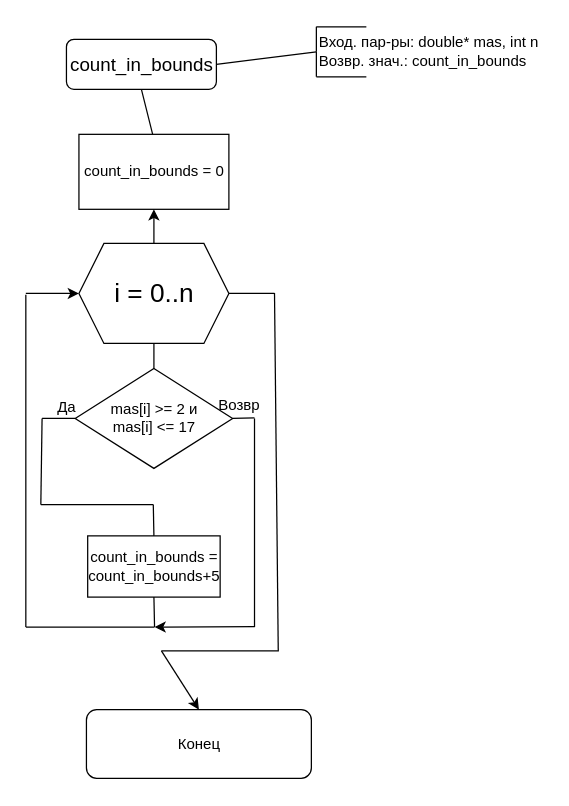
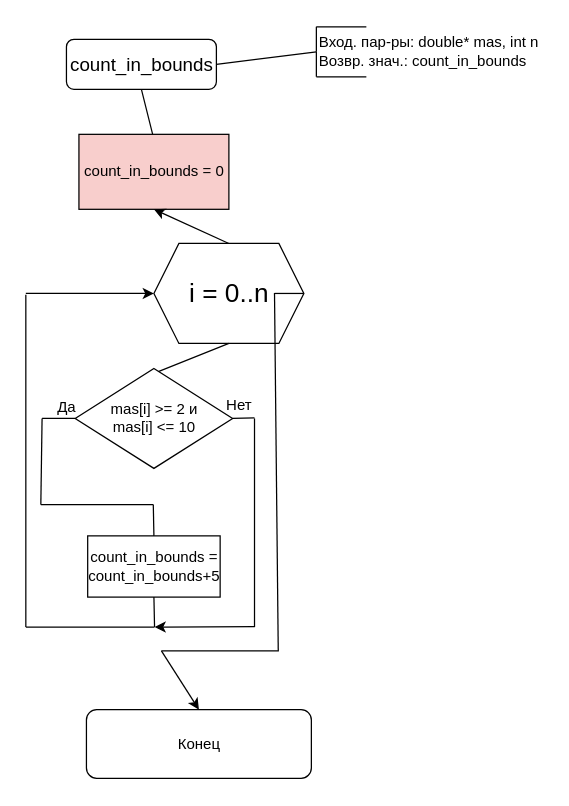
- <mxCell id="11" value="&lt;font style=&quot;font-size: 12px;&quot;&gt;count_in_bounds = 0&lt;/font&gt;" style="rounded=0;whiteSpace=wrap;html=1;" vertex="1" parent="1"><mxGeometry x="62.5" y="106.997" width="120" height="60" as="geometry" /></mxCell>
+ <mxCell id="11" value="&lt;font style=&quot;font-size: 12px;&quot;&gt;count_in_bounds = 0&lt;/font&gt;" style="rounded=0;whiteSpace=wrap;html=1;fillColor=#f8cecc;" vertex="1" parent="1"><mxGeometry x="62.5" y="106.997" width="120" height="60" as="geometry" /></mxCell>
- <mxCell id="12" value="&lt;font style=&quot;font-size: 21px;&quot;&gt;i = 0..n&lt;/font&gt;" style="shape=hexagon;perimeter=hexagonPerimeter2;whiteSpace=wrap;html=1;fixedSize=1;" vertex="1" parent="1"><mxGeometry x="62.5" y="194.33" width="120" height="80" as="geometry" /></mxCell>
+ <mxCell id="12" value="&lt;font style=&quot;font-size: 21px;&quot;&gt;i = 0..n&lt;/font&gt;" style="shape=hexagon;perimeter=hexagonPerimeter2;whiteSpace=wrap;html=1;fixedSize=1;" vertex="1" parent="1"><mxGeometry x="122.5" y="194.33" width="120" height="80" as="geometry" /></mxCell>
- <mxCell id="33" value="Возвр" style="text;html=1;strokeColor=none;fillColor=none;align=center;verticalAlign=middle;whiteSpace=wrap;rounded=0;" vertex="1" parent="1"><mxGeometry x="161" y="309" width="60" height="30" as="geometry" /></mxCell>
+ <mxCell id="33" value="Нет" style="text;html=1;strokeColor=none;fillColor=none;align=center;verticalAlign=middle;whiteSpace=wrap;rounded=0;" vertex="1" parent="1"><mxGeometry x="161" y="309" width="60" height="30" as="geometry" /></mxCell>
- <mxCell id="21" value="mas[i] &amp;gt;= 2 и&lt;br&gt;mas[i] &amp;lt;= 17" style="rhombus;whiteSpace=wrap;html=1;" vertex="1" parent="1"><mxGeometry x="59.5" y="294.33" width="126" height="80" as="geometry" /></mxCell>
+ <mxCell id="21" value="mas[i] &amp;gt;= 2 и&lt;br&gt;mas[i] &amp;lt;= 10" style="rhombus;whiteSpace=wrap;html=1;" vertex="1" parent="1"><mxGeometry x="59.5" y="294.33" width="126" height="80" as="geometry" /></mxCell>
